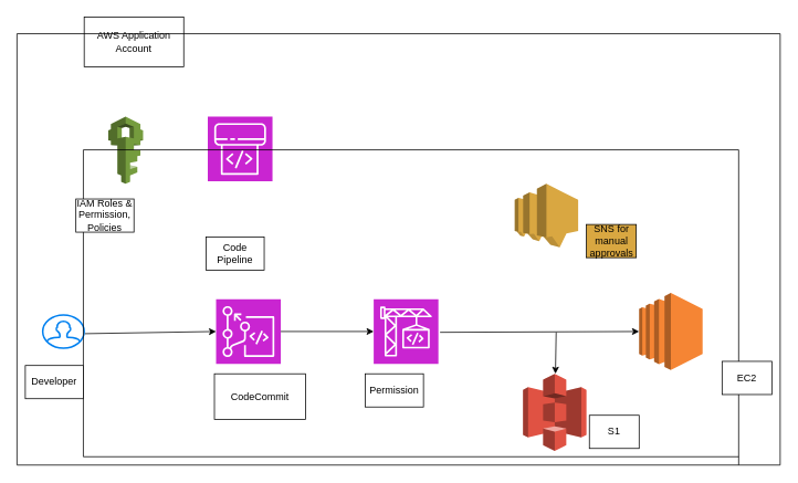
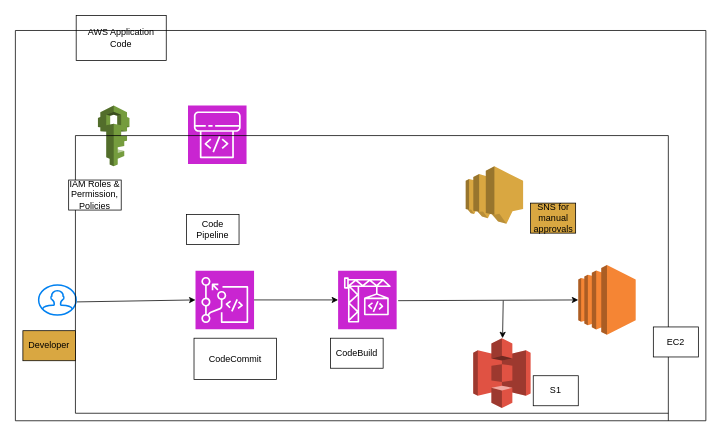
- <mxCell id="2" value="AWS Application Account" style="rounded=0;whiteSpace=wrap;html=1;" vertex="1" parent="1"><mxGeometry x="101" y="20" width="120" height="60" as="geometry" /></mxCell>
+ <mxCell id="2" value="AWS Application Code" style="rounded=0;whiteSpace=wrap;html=1;" vertex="1" parent="1"><mxGeometry x="101" y="20" width="120" height="60" as="geometry" /></mxCell>
- <mxCell id="23" value="Developer" style="rounded=0;whiteSpace=wrap;html=1;" vertex="1" parent="1"><mxGeometry x="30" y="440" width="70" height="40" as="geometry" /></mxCell>
+ <mxCell id="23" value="Developer" style="rounded=0;whiteSpace=wrap;html=1;fillColor=#d9a741;" vertex="1" parent="1"><mxGeometry x="30" y="440" width="70" height="40" as="geometry" /></mxCell>
- <mxCell id="25" value="Permission" style="rounded=0;whiteSpace=wrap;html=1;" vertex="1" parent="1"><mxGeometry x="440" y="450" width="70" height="40" as="geometry" /></mxCell>
+ <mxCell id="25" value="CodeBuild" style="rounded=0;whiteSpace=wrap;html=1;" vertex="1" parent="1"><mxGeometry x="440" y="450" width="70" height="40" as="geometry" /></mxCell>
